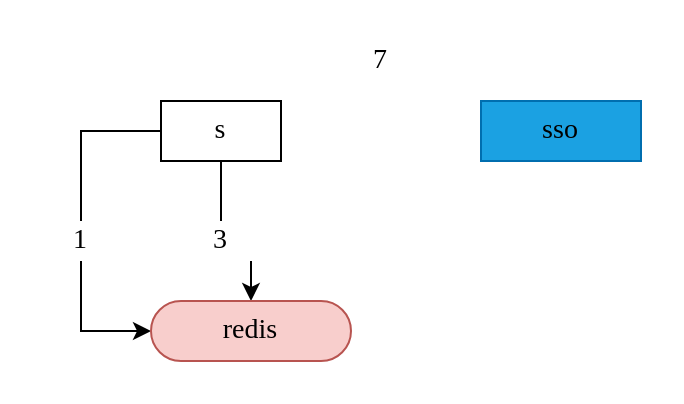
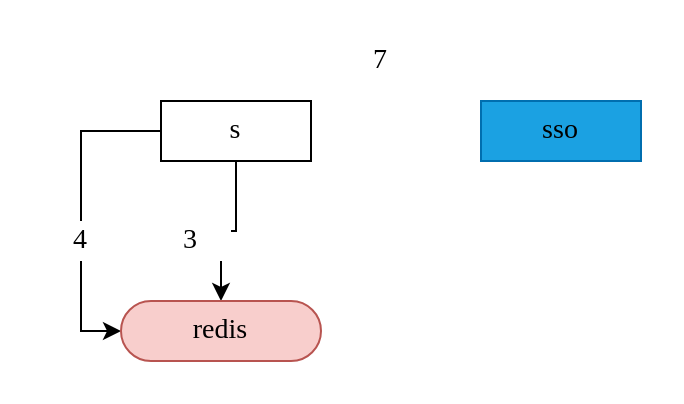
- <mxCell id="4" value="s" style="rounded=0;whiteSpace=wrap;html=1;fontSize=14;fontFamily=Verdana;" vertex="1" parent="1"><mxGeometry x="80" y="50" width="60" height="30" as="geometry" /></mxCell>
+ <mxCell id="4" value="s" style="rounded=0;whiteSpace=wrap;html=1;fontSize=14;fontFamily=Verdana;" vertex="1" parent="1"><mxGeometry x="80" y="50" width="75" height="30" as="geometry" /></mxCell>
- <mxCell id="7" value="1" style="text;html=1;strokeColor=none;fillColor=#ffffff;align=center;verticalAlign=middle;whiteSpace=wrap;rounded=0;fontFamily=Verdana;fontSize=14;" vertex="1" parent="1"><mxGeometry x="20" y="110" width="40" height="20" as="geometry" /></mxCell>
+ <mxCell id="7" value="4" style="text;html=1;strokeColor=none;fillColor=#ffffff;align=center;verticalAlign=middle;whiteSpace=wrap;rounded=0;fontFamily=Verdana;fontSize=14;" vertex="1" parent="1"><mxGeometry x="20" y="110" width="40" height="20" as="geometry" /></mxCell>
- <mxCell id="8" value="3" style="text;html=1;strokeColor=none;fillColor=#ffffff;align=center;verticalAlign=middle;whiteSpace=wrap;rounded=0;fontFamily=Verdana;fontSize=14;" vertex="1" parent="1"><mxGeometry x="90" y="110" width="40" height="20" as="geometry" /></mxCell>
+ <mxCell id="8" value="3" style="text;html=1;strokeColor=none;fillColor=#ffffff;align=center;verticalAlign=middle;whiteSpace=wrap;rounded=0;fontFamily=Verdana;fontSize=14;" vertex="1" parent="1"><mxGeometry x="75" y="110" width="40" height="20" as="geometry" /></mxCell>
- <mxCell id="5" value="redis" style="rounded=1;whiteSpace=wrap;html=1;arcSize=50;fontSize=14;fontFamily=Verdana;fillColor=#f8cecc;strokeColor=#b85450;" vertex="1" parent="1"><mxGeometry x="75" y="150" width="100" height="30" as="geometry" /></mxCell>
+ <mxCell id="5" value="redis" style="rounded=1;whiteSpace=wrap;html=1;arcSize=50;fontSize=14;fontFamily=Verdana;fillColor=#f8cecc;strokeColor=#b85450;" vertex="1" parent="1"><mxGeometry x="60" y="150" width="100" height="30" as="geometry" /></mxCell>
